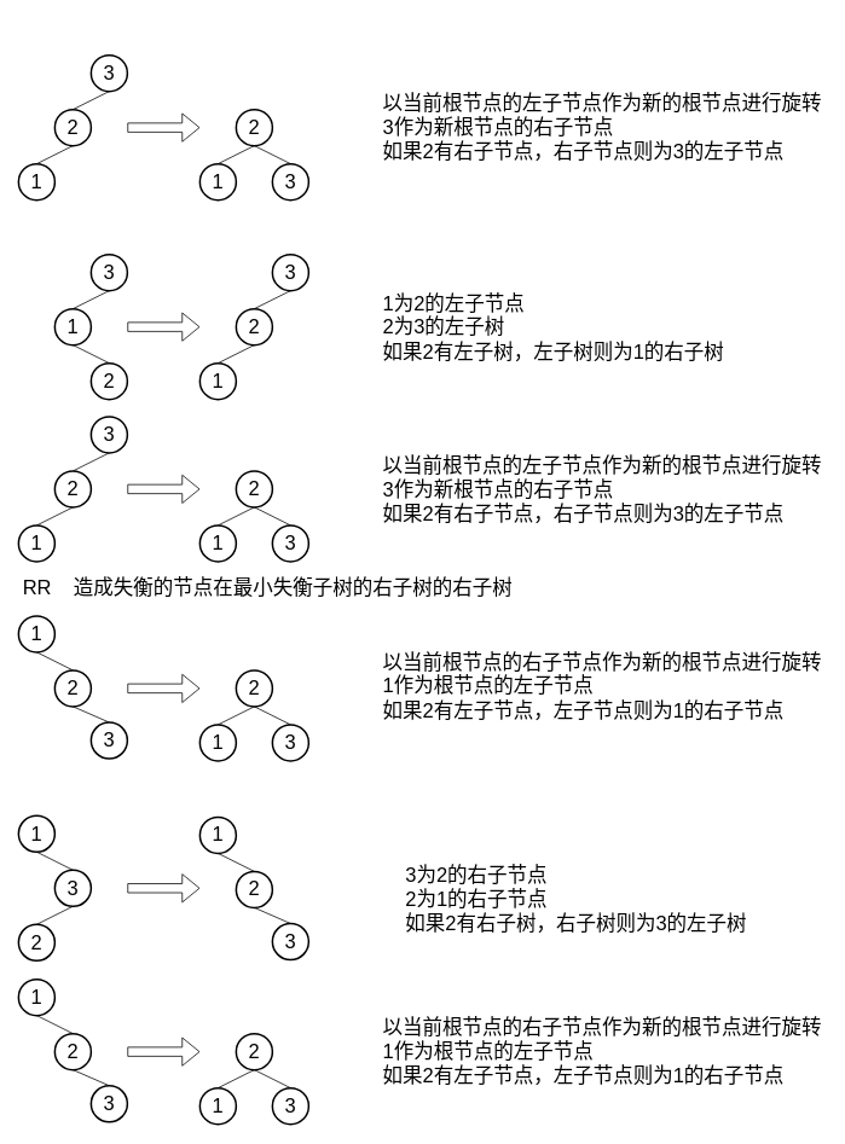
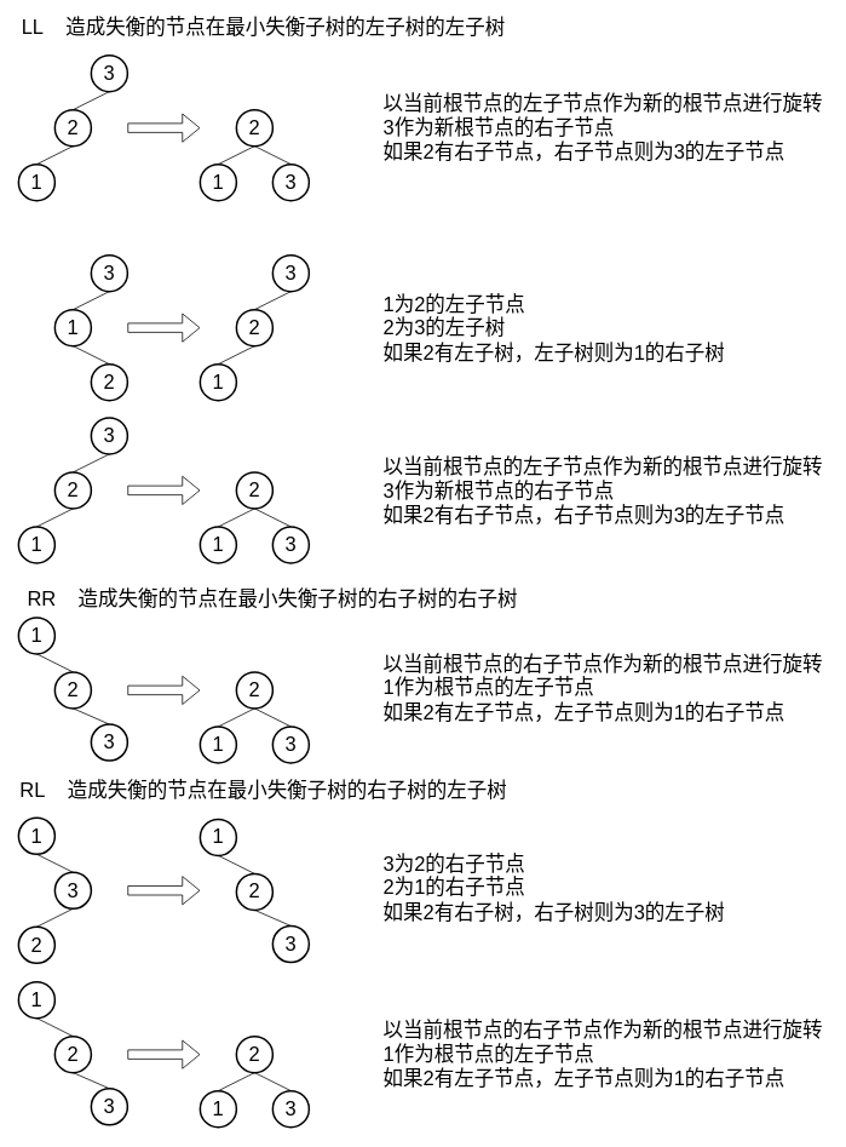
+ <mxCell id="2" value="LL&amp;nbsp; &amp;nbsp; 造成失衡的节点在最小失衡子树的左子树的左子树" style="text;html=1;strokeColor=none;fillColor=none;align=center;verticalAlign=middle;whiteSpace=wrap;rounded=0;fontSize=22;fontStyle=0" parent="1" vertex="1"><mxGeometry x="20" y="20" width="540" height="20" as="geometry" /></mxCell>
- <mxCell id="46" value="RR&amp;nbsp; &amp;nbsp; 造成失衡的节点在最小失衡子树的右子树的右子树" style="text;html=1;strokeColor=none;fillColor=none;align=center;verticalAlign=middle;whiteSpace=wrap;rounded=0;fontSize=22;fontStyle=0" parent="1" vertex="1"><mxGeometry x="20" y="639" width="550" height="20" as="geometry" /></mxCell>
+ <mxCell id="46" value="RR&amp;nbsp; &amp;nbsp; 造成失衡的节点在最小失衡子树的右子树的右子树" style="text;html=1;strokeColor=none;fillColor=none;align=center;verticalAlign=middle;whiteSpace=wrap;rounded=0;fontSize=22;fontStyle=0" parent="1" vertex="1"><mxGeometry x="25" y="649" width="550" height="20" as="geometry" /></mxCell>
+ <mxCell id="53" value="RL&amp;nbsp; &amp;nbsp; 造成失衡的节点在最小失衡子树的右子树的左子树" style="text;html=1;strokeColor=none;fillColor=none;align=center;verticalAlign=middle;whiteSpace=wrap;rounded=0;fontSize=22;fontStyle=0" parent="1" vertex="1"><mxGeometry x="20" y="860" width="540" height="20" as="geometry" /></mxCell>
- <mxCell id="57" value="3为2的右子节点&lt;br&gt;2为1的右子节点&lt;br&gt;如果2有右子树，右子树则为3的左子树" style="text;html=1;strokeColor=none;fillColor=none;align=left;verticalAlign=middle;whiteSpace=wrap;rounded=0;fontSize=22;" parent="1" vertex="1"><mxGeometry x="445" y="954.5" width="380" height="75" as="geometry" /></mxCell>
+ <mxCell id="57" value="3为2的右子节点&lt;br&gt;2为1的右子节点&lt;br&gt;如果2有右子树，右子树则为3的左子树" style="text;html=1;strokeColor=none;fillColor=none;align=left;verticalAlign=middle;whiteSpace=wrap;rounded=0;fontSize=22;" parent="1" vertex="1"><mxGeometry x="420" y="939.5" width="380" height="75" as="geometry" /></mxCell>
